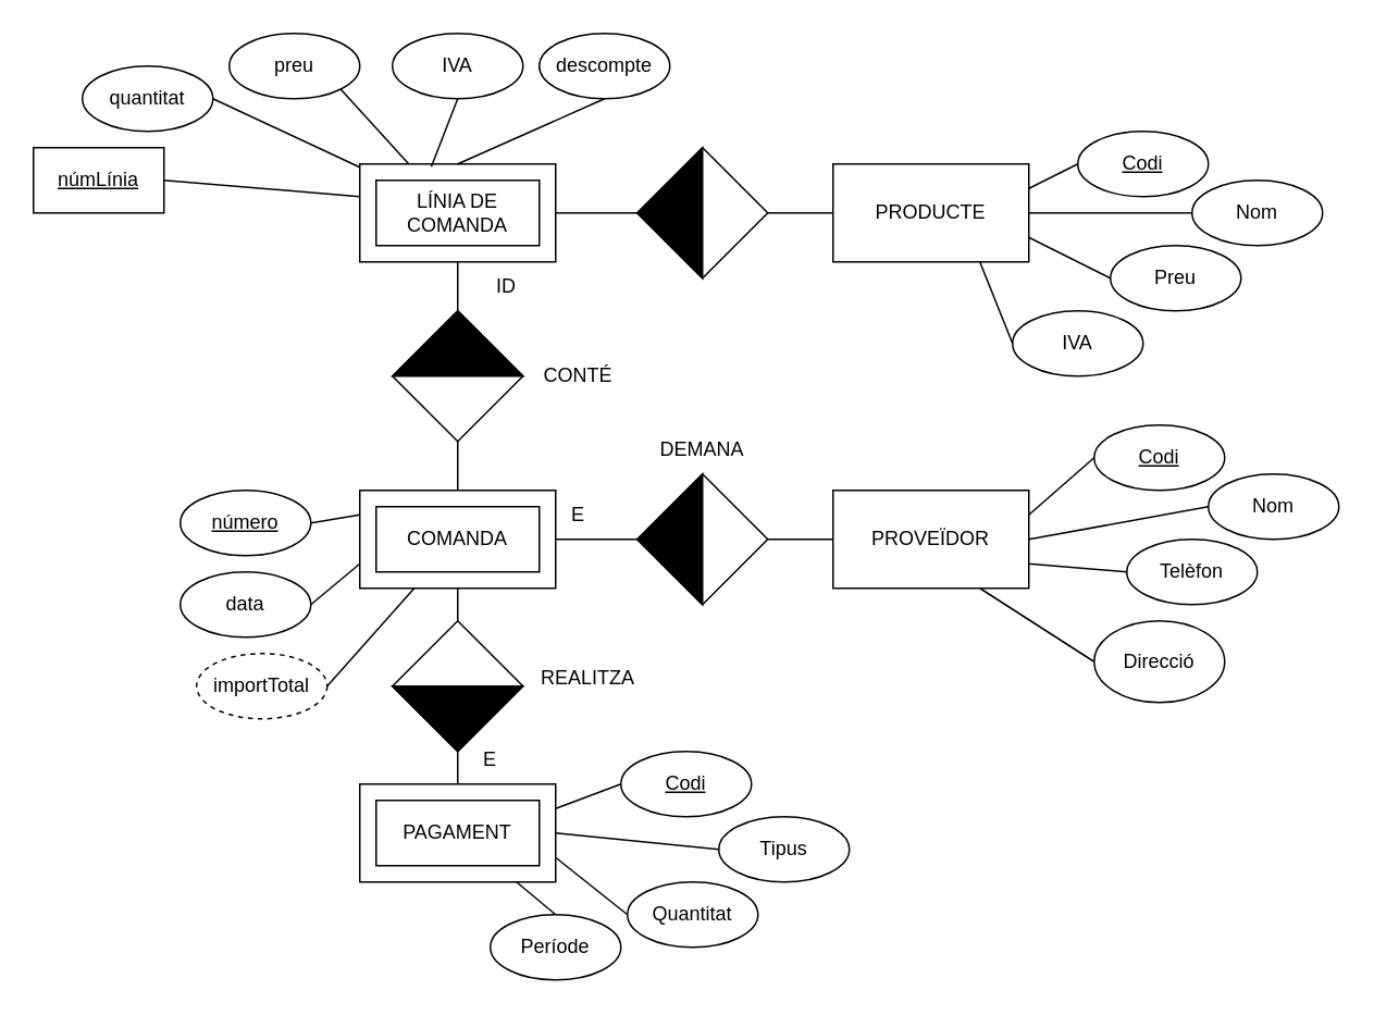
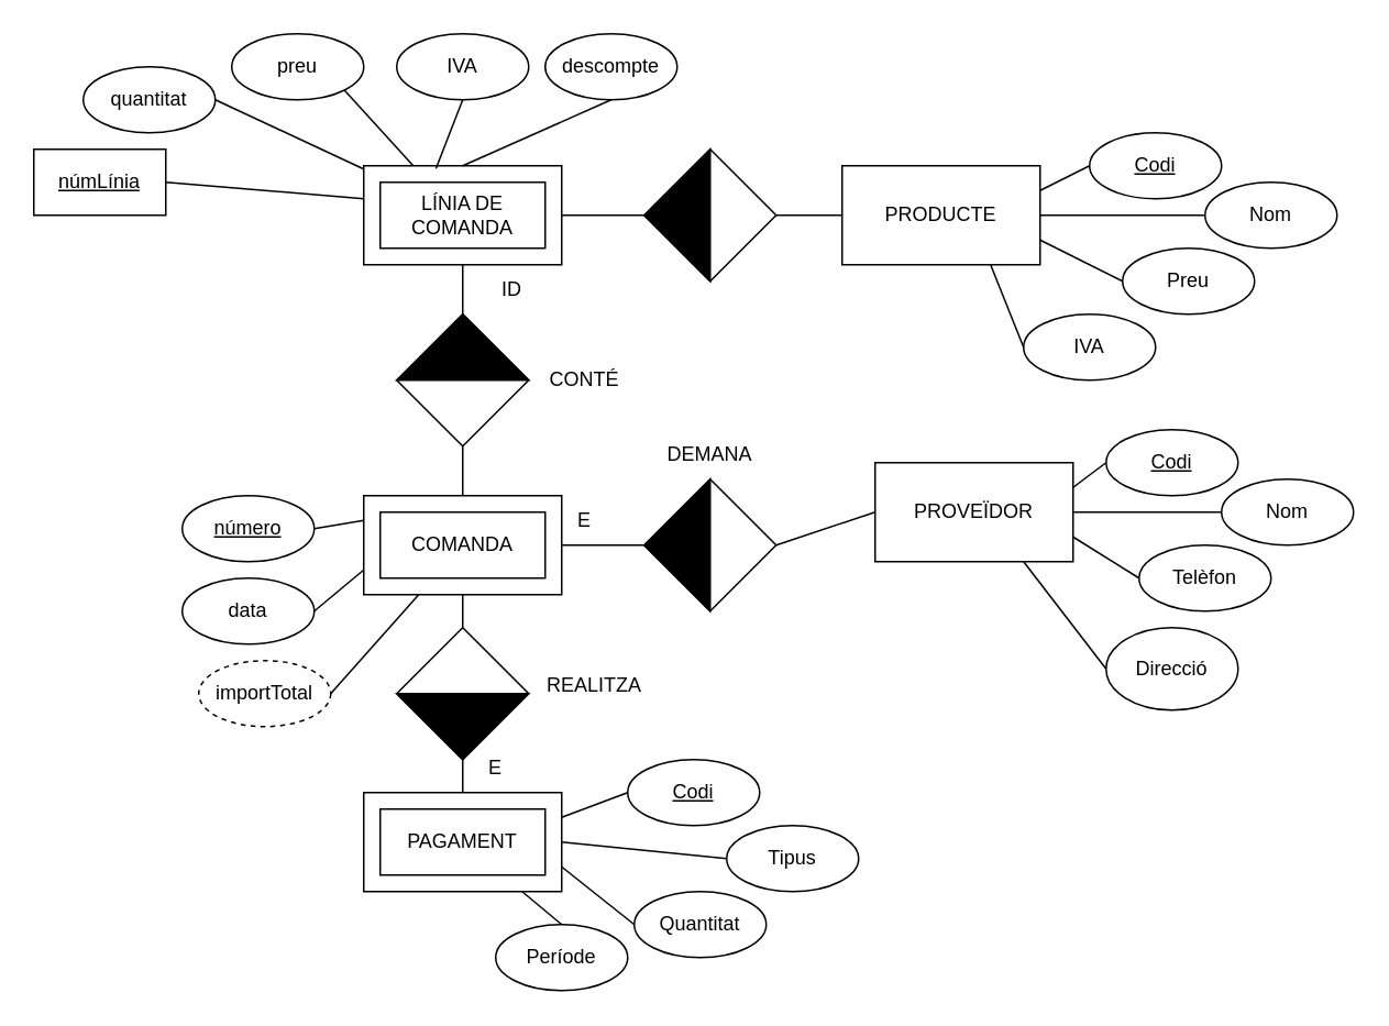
- <mxCell id="4" value="PROVEÏDOR" style="rounded=0;whiteSpace=wrap;html=1;" parent="1" vertex="1"><mxGeometry x="510" y="300" width="120" height="60" as="geometry" /></mxCell>
+ <mxCell id="4" value="PROVEÏDOR" style="rounded=0;whiteSpace=wrap;html=1;" parent="1" vertex="1"><mxGeometry x="530" y="280" width="120" height="60" as="geometry" /></mxCell>
